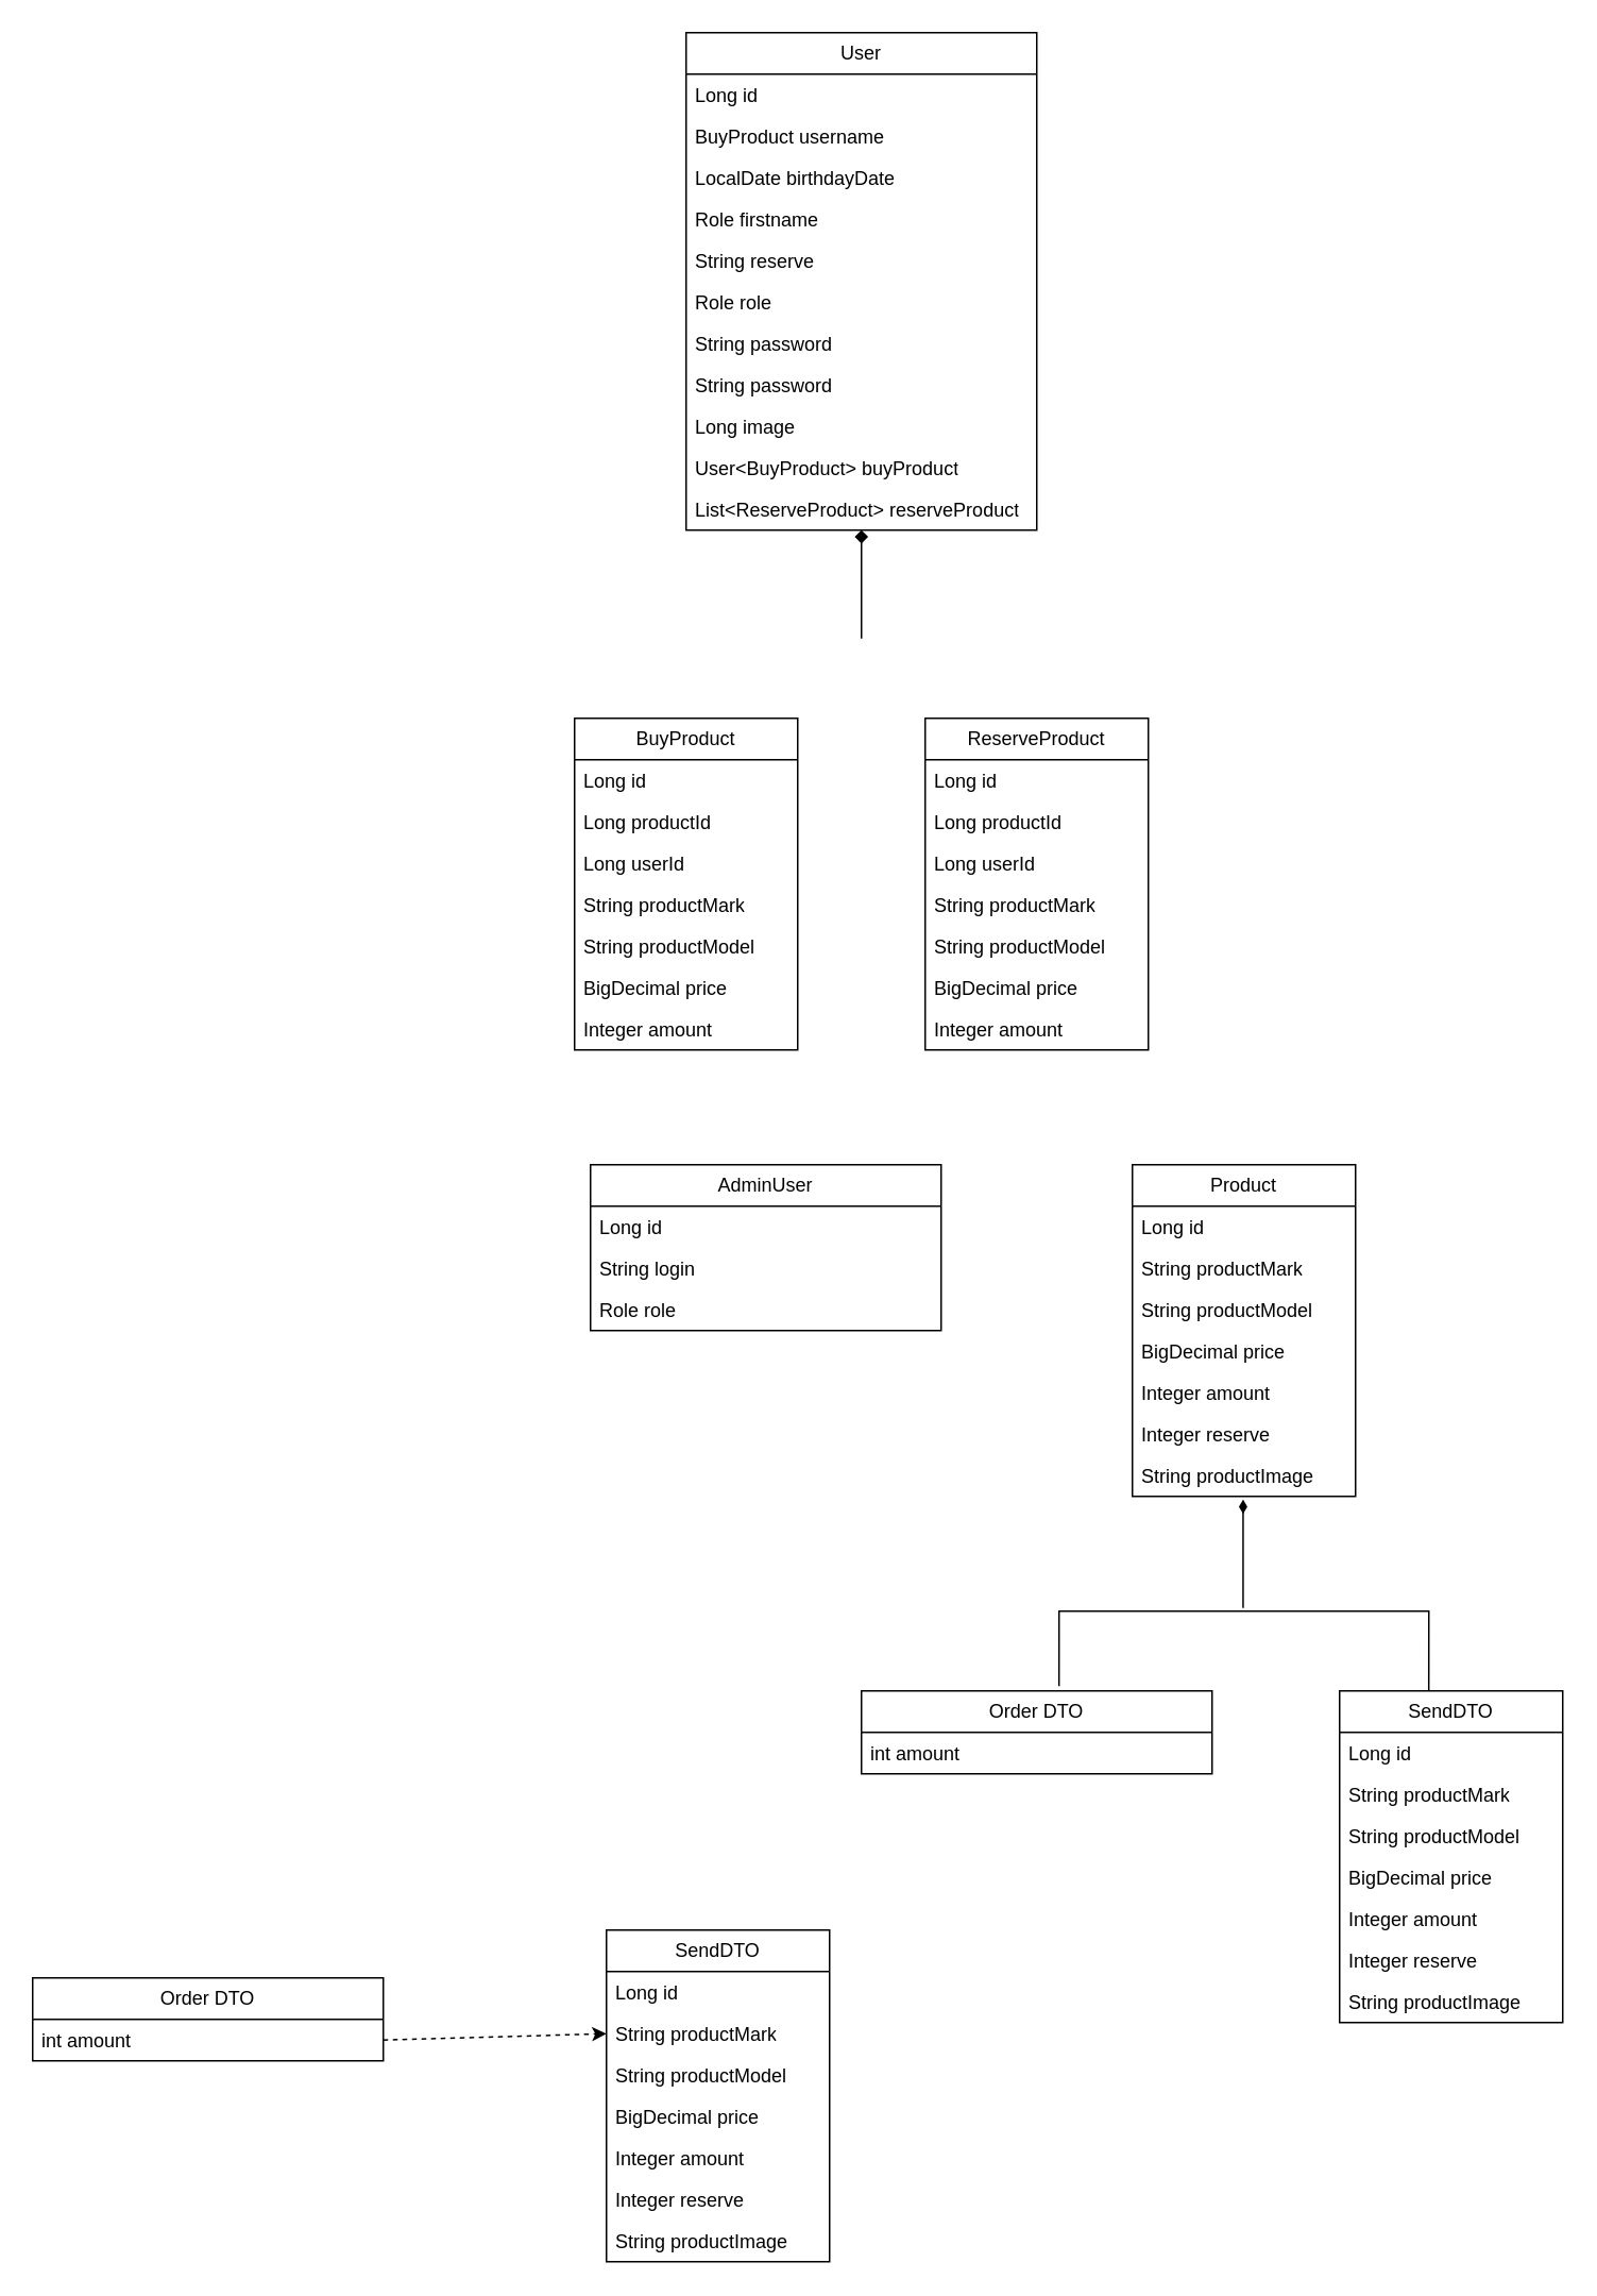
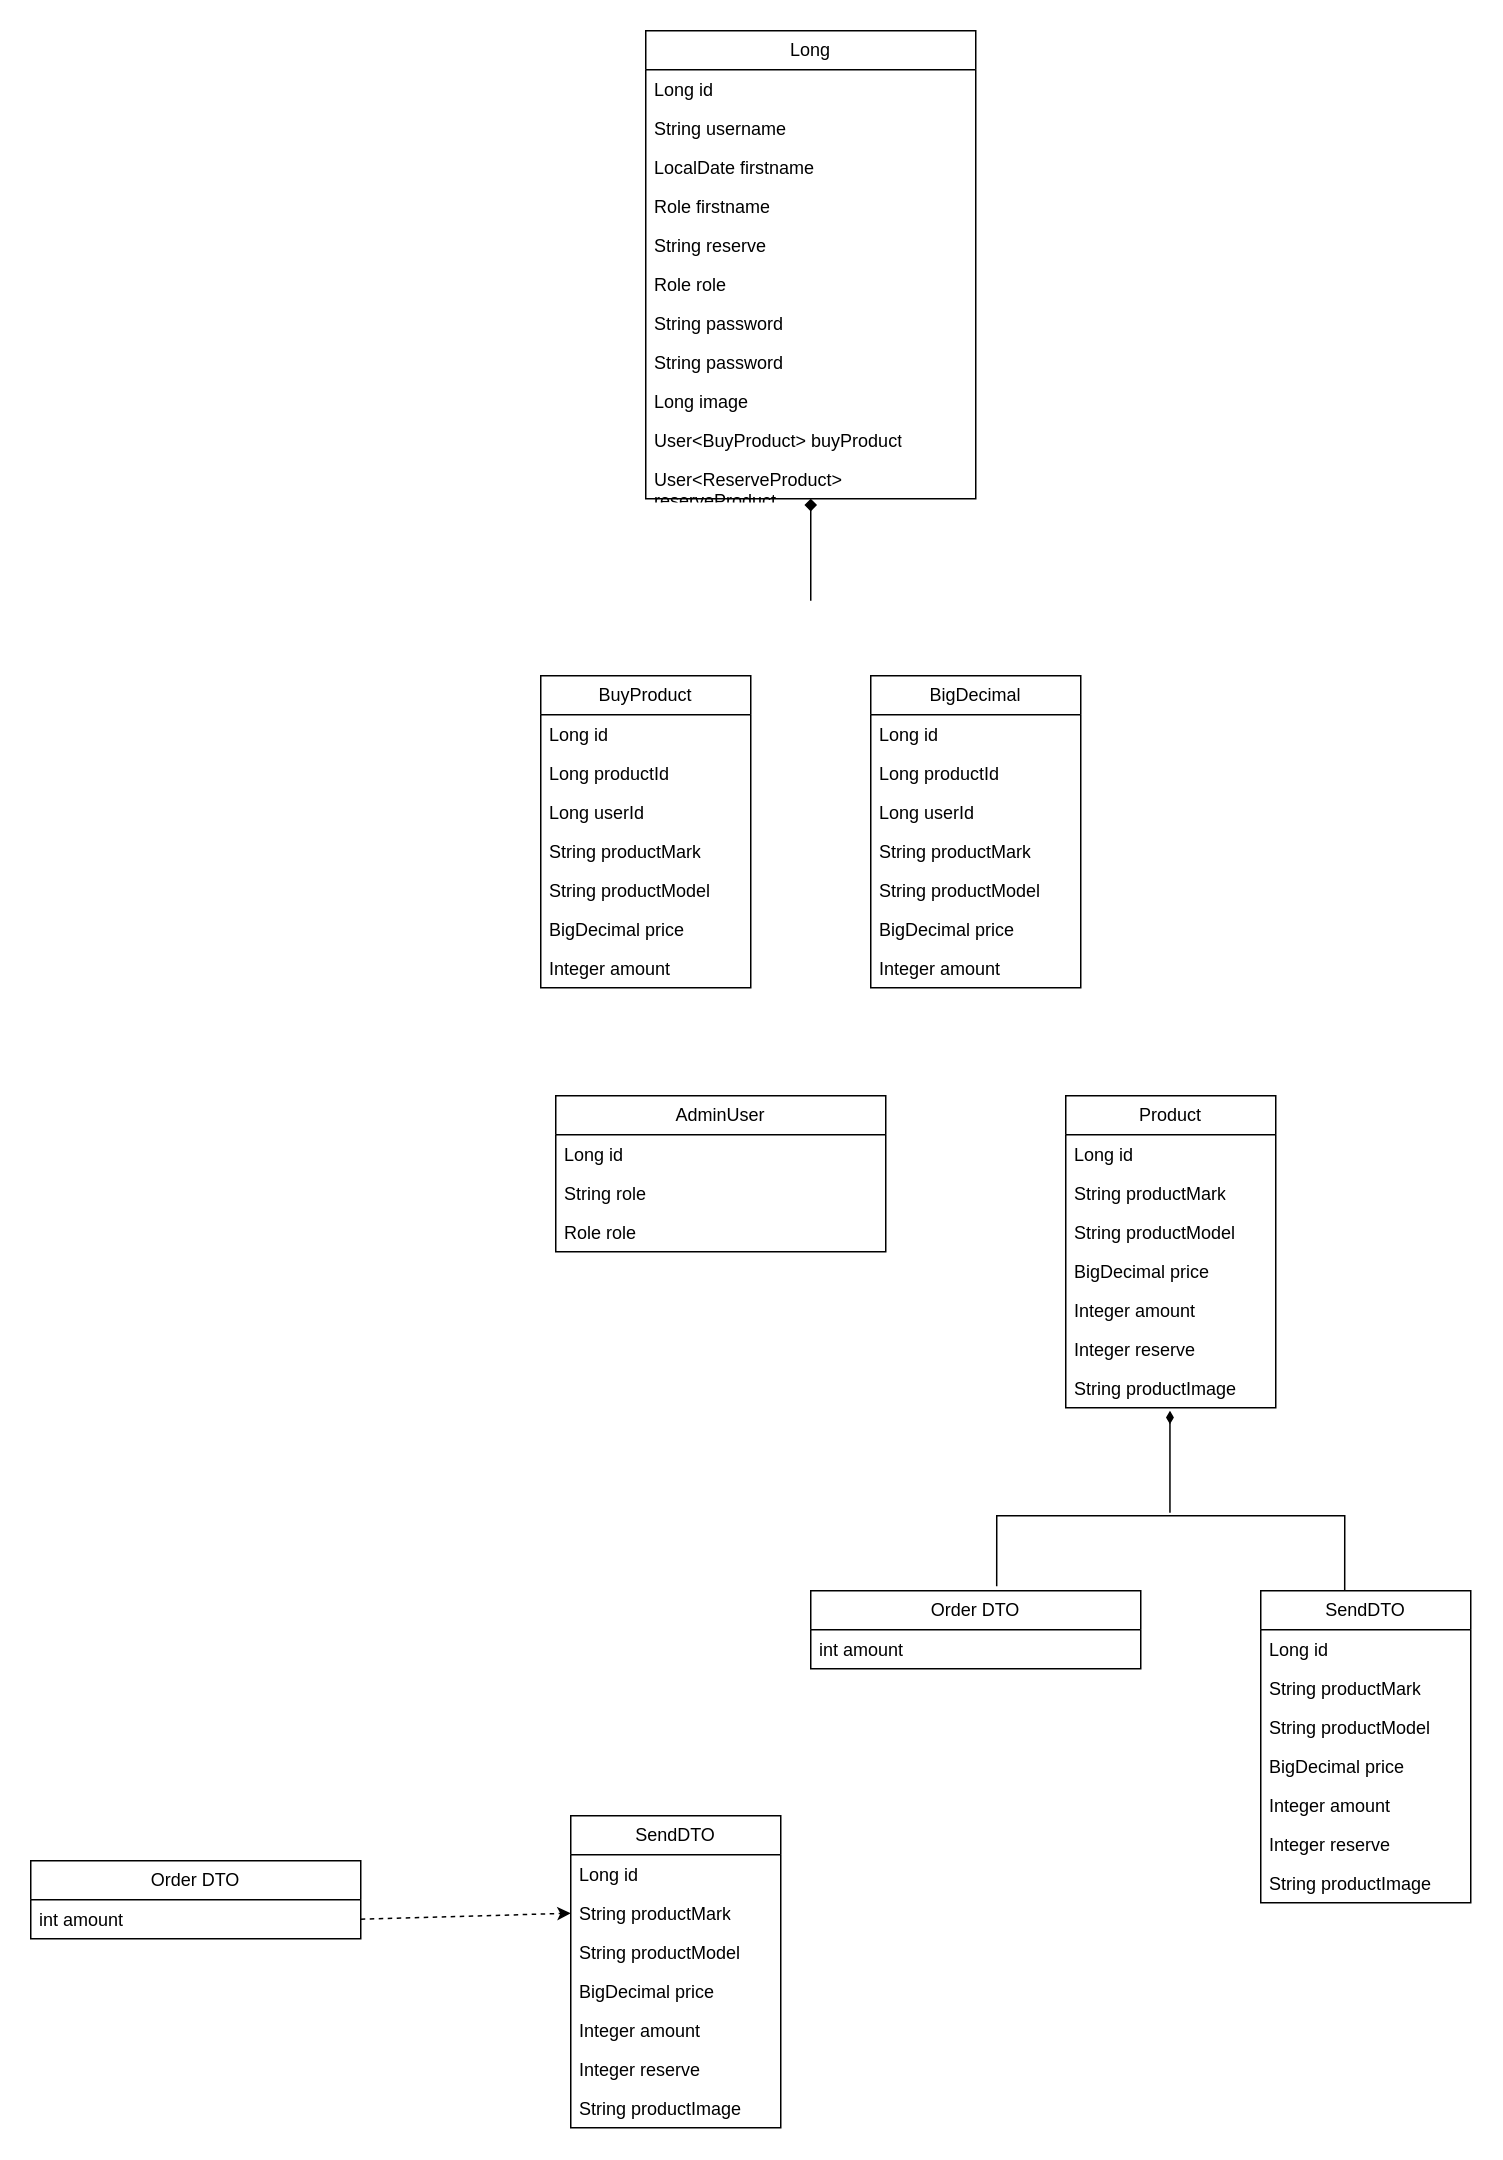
- <mxCell id="10" value="User" style="swimlane;fontStyle=0;childLayout=stackLayout;horizontal=1;startSize=26;fillColor=none;horizontalStack=0;resizeParent=1;resizeParentMax=0;resizeLast=0;collapsible=1;marginBottom=0;whiteSpace=wrap;html=1;" parent="1" vertex="1"><mxGeometry x="430" y="20" width="220" height="312" as="geometry" /></mxCell>
+ <mxCell id="10" value="Long" style="swimlane;fontStyle=0;childLayout=stackLayout;horizontal=1;startSize=26;fillColor=none;horizontalStack=0;resizeParent=1;resizeParentMax=0;resizeLast=0;collapsible=1;marginBottom=0;whiteSpace=wrap;html=1;" parent="1" vertex="1"><mxGeometry x="430" y="20" width="220" height="312" as="geometry" /></mxCell>
- <mxCell id="12" value="BuyProduct username" style="text;strokeColor=none;fillColor=none;align=left;verticalAlign=top;spacingLeft=4;spacingRight=4;overflow=hidden;rotatable=0;points=[[0,0.5],[1,0.5]];portConstraint=eastwest;whiteSpace=wrap;html=1;" parent="10" vertex="1"><mxGeometry y="52" width="220" height="26" as="geometry" /></mxCell>
+ <mxCell id="12" value="String username" style="text;strokeColor=none;fillColor=none;align=left;verticalAlign=top;spacingLeft=4;spacingRight=4;overflow=hidden;rotatable=0;points=[[0,0.5],[1,0.5]];portConstraint=eastwest;whiteSpace=wrap;html=1;" parent="10" vertex="1"><mxGeometry y="52" width="220" height="26" as="geometry" /></mxCell>
- <mxCell id="13" value="LocalDate birthdayDate" style="text;strokeColor=none;fillColor=none;align=left;verticalAlign=top;spacingLeft=4;spacingRight=4;overflow=hidden;rotatable=0;points=[[0,0.5],[1,0.5]];portConstraint=eastwest;whiteSpace=wrap;html=1;" parent="10" vertex="1"><mxGeometry y="78" width="220" height="26" as="geometry" /></mxCell>
+ <mxCell id="13" value="LocalDate firstname" style="text;strokeColor=none;fillColor=none;align=left;verticalAlign=top;spacingLeft=4;spacingRight=4;overflow=hidden;rotatable=0;points=[[0,0.5],[1,0.5]];portConstraint=eastwest;whiteSpace=wrap;html=1;" parent="10" vertex="1"><mxGeometry y="78" width="220" height="26" as="geometry" /></mxCell>
- <mxCell id="21" value="List&amp;lt;ReserveProduct&amp;gt; reserveProduct" style="text;strokeColor=none;fillColor=none;align=left;verticalAlign=top;spacingLeft=4;spacingRight=4;overflow=hidden;rotatable=0;points=[[0,0.5],[1,0.5]];portConstraint=eastwest;whiteSpace=wrap;html=1;" parent="10" vertex="1"><mxGeometry y="286" width="220" height="26" as="geometry" /></mxCell>
+ <mxCell id="21" value="User&amp;lt;ReserveProduct&amp;gt; reserveProduct" style="text;strokeColor=none;fillColor=none;align=left;verticalAlign=top;spacingLeft=4;spacingRight=4;overflow=hidden;rotatable=0;points=[[0,0.5],[1,0.5]];portConstraint=eastwest;whiteSpace=wrap;html=1;" parent="10" vertex="1"><mxGeometry y="286" width="220" height="26" as="geometry" /></mxCell>
- <mxCell id="22" value="ReserveProduct" style="swimlane;fontStyle=0;childLayout=stackLayout;horizontal=1;startSize=26;fillColor=none;horizontalStack=0;resizeParent=1;resizeParentMax=0;resizeLast=0;collapsible=1;marginBottom=0;whiteSpace=wrap;html=1;" parent="1" vertex="1"><mxGeometry x="580" y="450" width="140" height="208" as="geometry" /></mxCell>
+ <mxCell id="22" value="BigDecimal" style="swimlane;fontStyle=0;childLayout=stackLayout;horizontal=1;startSize=26;fillColor=none;horizontalStack=0;resizeParent=1;resizeParentMax=0;resizeLast=0;collapsible=1;marginBottom=0;whiteSpace=wrap;html=1;" parent="1" vertex="1"><mxGeometry x="580" y="450" width="140" height="208" as="geometry" /></mxCell>
- <mxCell id="33" value="String login" style="text;strokeColor=none;fillColor=none;align=left;verticalAlign=top;spacingLeft=4;spacingRight=4;overflow=hidden;rotatable=0;points=[[0,0.5],[1,0.5]];portConstraint=eastwest;whiteSpace=wrap;html=1;" vertex="1" parent="31"><mxGeometry y="52" width="220" height="26" as="geometry" /></mxCell>
+ <mxCell id="33" value="String role" style="text;strokeColor=none;fillColor=none;align=left;verticalAlign=top;spacingLeft=4;spacingRight=4;overflow=hidden;rotatable=0;points=[[0,0.5],[1,0.5]];portConstraint=eastwest;whiteSpace=wrap;html=1;" vertex="1" parent="31"><mxGeometry y="52" width="220" height="26" as="geometry" /></mxCell>
